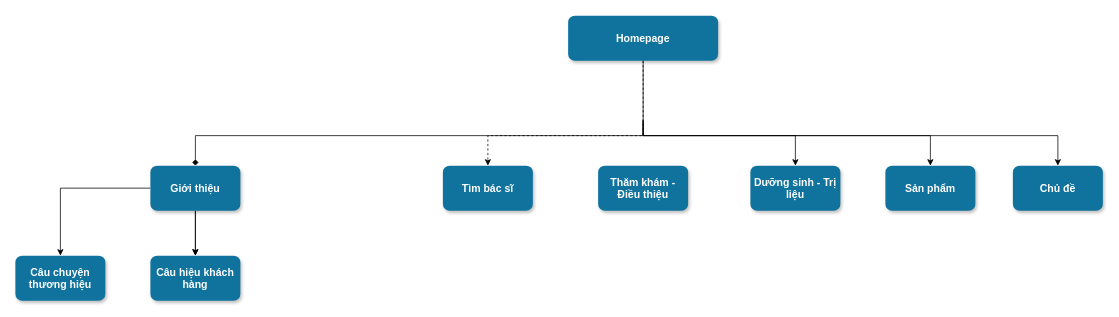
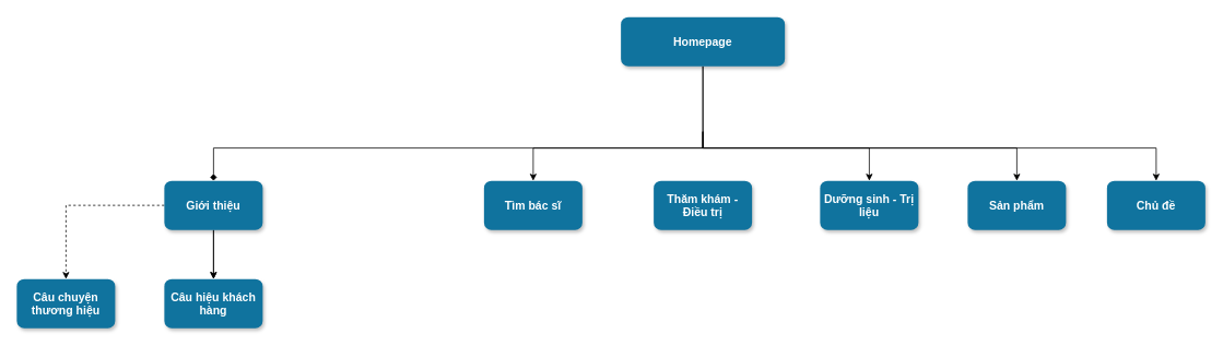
- <mxCell id="3" value="" style="edgeStyle=orthogonalEdgeStyle;rounded=0;orthogonalLoop=1;jettySize=auto;html=1;exitX=0.5;exitY=1;exitDx=0;exitDy=0;dashed=1;" edge="1" parent="1" source="7" target="14"><mxGeometry relative="1" as="geometry"><mxPoint x="857" y="160" as="sourcePoint" /><Array as="points"><mxPoint x="857" y="180" /><mxPoint x="650" y="180" /></Array></mxGeometry></mxCell>
+ <mxCell id="3" value="" style="edgeStyle=orthogonalEdgeStyle;rounded=0;orthogonalLoop=1;jettySize=auto;html=1;exitX=0.5;exitY=1;exitDx=0;exitDy=0;" edge="1" parent="1" source="7" target="14"><mxGeometry relative="1" as="geometry"><mxPoint x="857" y="160" as="sourcePoint" /><Array as="points"><mxPoint x="857" y="180" /><mxPoint x="650" y="180" /></Array></mxGeometry></mxCell>
- <mxCell id="8" value="" style="edgeStyle=orthogonalEdgeStyle;rounded=0;orthogonalLoop=1;jettySize=auto;html=1;" edge="1" parent="1" source="11" target="12"><mxGeometry relative="1" as="geometry" /></mxCell>
+ <mxCell id="8" value="" style="edgeStyle=orthogonalEdgeStyle;rounded=0;orthogonalLoop=1;jettySize=auto;html=1;dashed=1;" edge="1" parent="1" source="11" target="12"><mxGeometry relative="1" as="geometry" /></mxCell>
- <mxCell id="15" value="Thăm khám - Điều thiệu" style="whiteSpace=wrap;html=1;rounded=1;shadow=1;fontSize=14;fontColor=#FFFFFF;fontStyle=1;strokeColor=none;fillColor=#10739E;" vertex="1" parent="1"><mxGeometry x="797" y="220" width="120" height="60" as="geometry" /></mxCell>
+ <mxCell id="15" value="Thăm khám - Điều trị" style="whiteSpace=wrap;html=1;rounded=1;shadow=1;fontSize=14;fontColor=#FFFFFF;fontStyle=1;strokeColor=none;fillColor=#10739E;" vertex="1" parent="1"><mxGeometry x="797" y="220" width="120" height="60" as="geometry" /></mxCell>
